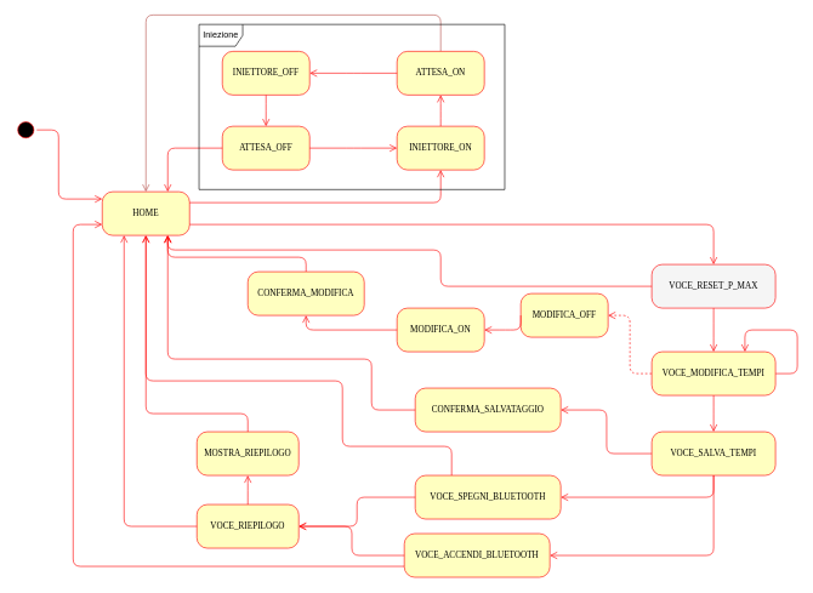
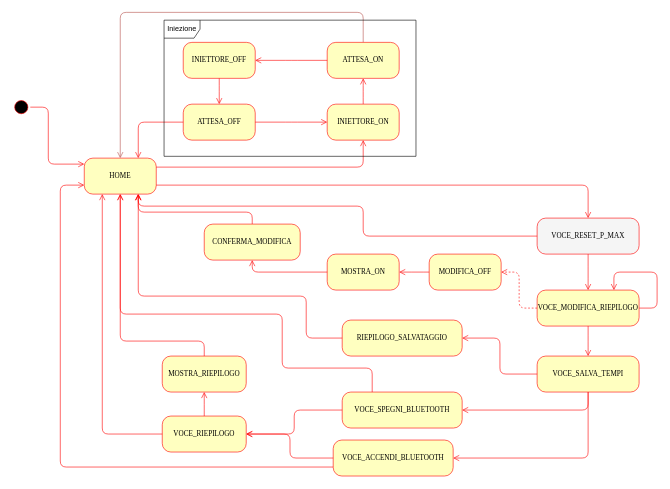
- <mxCell id="29" value="MODIFICA_OFF" style="rounded=1;whiteSpace=wrap;html=1;arcSize=24;fillColor=#ffffc0;strokeColor=#ff0000;shadow=0;comic=0;labelBackgroundColor=none;fontFamily=Verdana;fontSize=12;fontColor=#000000;align=center;" parent="1" vertex="1"><mxGeometry x="715" y="403" width="120" height="60" as="geometry" /></mxCell>
+ <mxCell id="29" value="MODIFICA_OFF" style="rounded=1;whiteSpace=wrap;html=1;arcSize=24;fillColor=#ffffc0;strokeColor=#ff0000;shadow=0;comic=0;labelBackgroundColor=none;fontFamily=Verdana;fontSize=12;fontColor=#000000;align=center;" parent="1" vertex="1"><mxGeometry x="715" y="423" width="120" height="60" as="geometry" /></mxCell>
- <mxCell id="30" value="MODIFICA_ON" style="rounded=1;whiteSpace=wrap;html=1;arcSize=24;fillColor=#ffffc0;strokeColor=#ff0000;shadow=0;comic=0;labelBackgroundColor=none;fontFamily=Verdana;fontSize=12;fontColor=#000000;align=center;" parent="1" vertex="1"><mxGeometry x="545" y="423" width="120" height="60" as="geometry" /></mxCell>
+ <mxCell id="30" value="MOSTRA_ON" style="rounded=1;whiteSpace=wrap;html=1;arcSize=24;fillColor=#ffffc0;strokeColor=#ff0000;shadow=0;comic=0;labelBackgroundColor=none;fontFamily=Verdana;fontSize=12;fontColor=#000000;align=center;" parent="1" vertex="1"><mxGeometry x="545" y="423" width="120" height="60" as="geometry" /></mxCell>
- <mxCell id="26" value="VOCE_MODIFICA_TEMPI" style="rounded=1;whiteSpace=wrap;html=1;arcSize=24;fillColor=#ffffc0;strokeColor=#ff0000;shadow=0;comic=0;labelBackgroundColor=none;fontFamily=Verdana;fontSize=12;fontColor=#000000;align=center;" parent="1" vertex="1"><mxGeometry x="895" y="483" width="170" height="60" as="geometry" /></mxCell>
+ <mxCell id="26" value="VOCE_MODIFICA_RIEPILOGO" style="rounded=1;whiteSpace=wrap;html=1;arcSize=24;fillColor=#ffffc0;strokeColor=#ff0000;shadow=0;comic=0;labelBackgroundColor=none;fontFamily=Verdana;fontSize=12;fontColor=#000000;align=center;" parent="1" vertex="1"><mxGeometry x="895" y="483" width="170" height="60" as="geometry" /></mxCell>
- <mxCell id="37" value="CONFERMA_SALVATAGGIO" style="rounded=1;whiteSpace=wrap;html=1;arcSize=24;fillColor=#ffffc0;strokeColor=#ff0000;shadow=0;comic=0;labelBackgroundColor=none;fontFamily=Verdana;fontSize=12;fontColor=#000000;align=center;" parent="1" vertex="1"><mxGeometry x="570" y="533" width="200" height="60" as="geometry" /></mxCell>
+ <mxCell id="37" value="RIEPILOGO_SALVATAGGIO" style="rounded=1;whiteSpace=wrap;html=1;arcSize=24;fillColor=#ffffc0;strokeColor=#ff0000;shadow=0;comic=0;labelBackgroundColor=none;fontFamily=Verdana;fontSize=12;fontColor=#000000;align=center;" parent="1" vertex="1"><mxGeometry x="570" y="533" width="200" height="60" as="geometry" /></mxCell>
